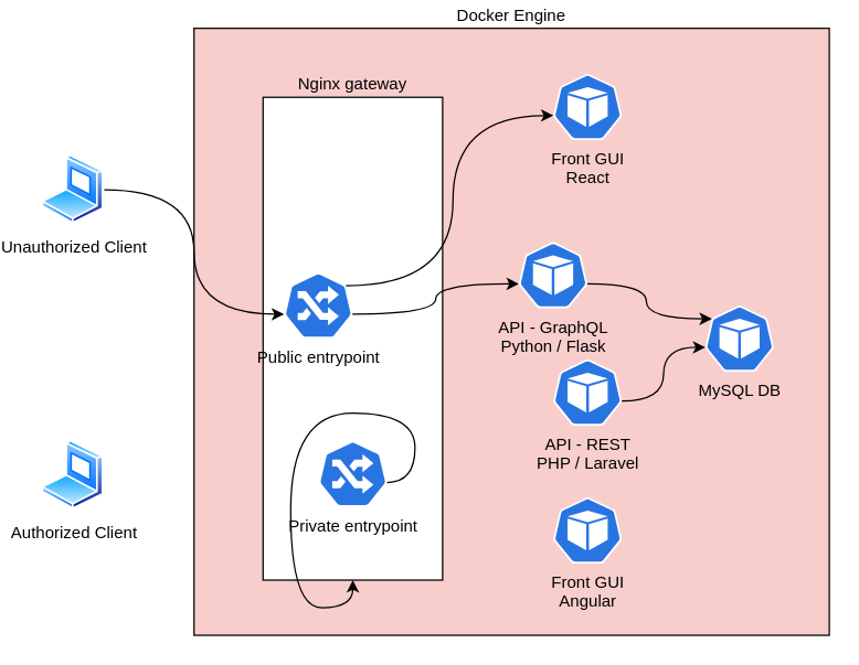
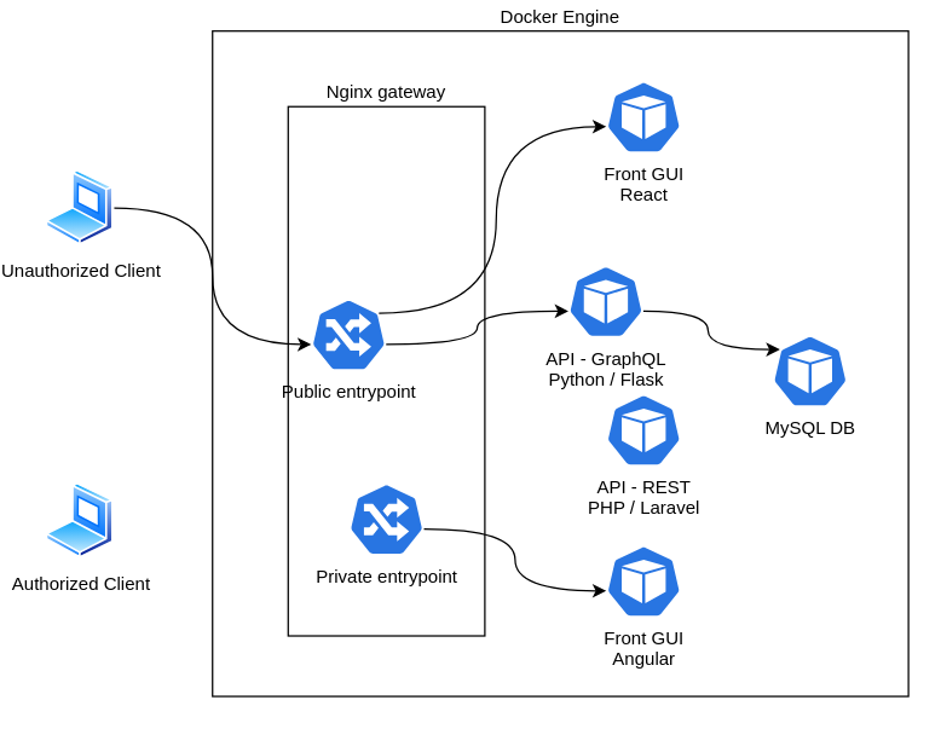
- <mxCell id="2" value="Docker Engine" style="rounded=0;whiteSpace=wrap;html=1;labelPosition=center;verticalLabelPosition=top;align=center;verticalAlign=bottom;fillColor=#f8cecc;" parent="1" vertex="1"><mxGeometry x="130" y="20" width="460" height="440" as="geometry" /></mxCell>
+ <mxCell id="2" value="Docker Engine" style="rounded=0;whiteSpace=wrap;html=1;labelPosition=center;verticalLabelPosition=top;align=center;verticalAlign=bottom;" parent="1" vertex="1"><mxGeometry x="130" y="20" width="460" height="440" as="geometry" /></mxCell>
- <mxCell id="17" style="edgeStyle=orthogonalEdgeStyle;rounded=0;orthogonalLoop=1;jettySize=auto;html=1;exitX=0.995;exitY=0.63;exitDx=0;exitDy=0;exitPerimeter=0;entryX=0.005;entryY=0.63;entryDx=0;entryDy=0;entryPerimeter=0;curved=1;" edge="1" parent="1" source="11" target="12"><mxGeometry relative="1" as="geometry" /></mxCell>
- <mxCell id="13" style="edgeStyle=orthogonalEdgeStyle;rounded=0;orthogonalLoop=1;jettySize=auto;html=1;exitX=0.995;exitY=0.63;exitDx=0;exitDy=0;exitPerimeter=0;curved=1;" edge="1" parent="1" source="7" target="5"><mxGeometry relative="1" as="geometry" /></mxCell>
+ <mxCell id="13" style="edgeStyle=orthogonalEdgeStyle;rounded=0;orthogonalLoop=1;jettySize=auto;html=1;exitX=0.995;exitY=0.63;exitDx=0;exitDy=0;exitPerimeter=0;entryX=0.005;entryY=0.63;entryDx=0;entryDy=0;entryPerimeter=0;curved=1;" edge="1" parent="1" source="7" target="10"><mxGeometry relative="1" as="geometry" /></mxCell>
